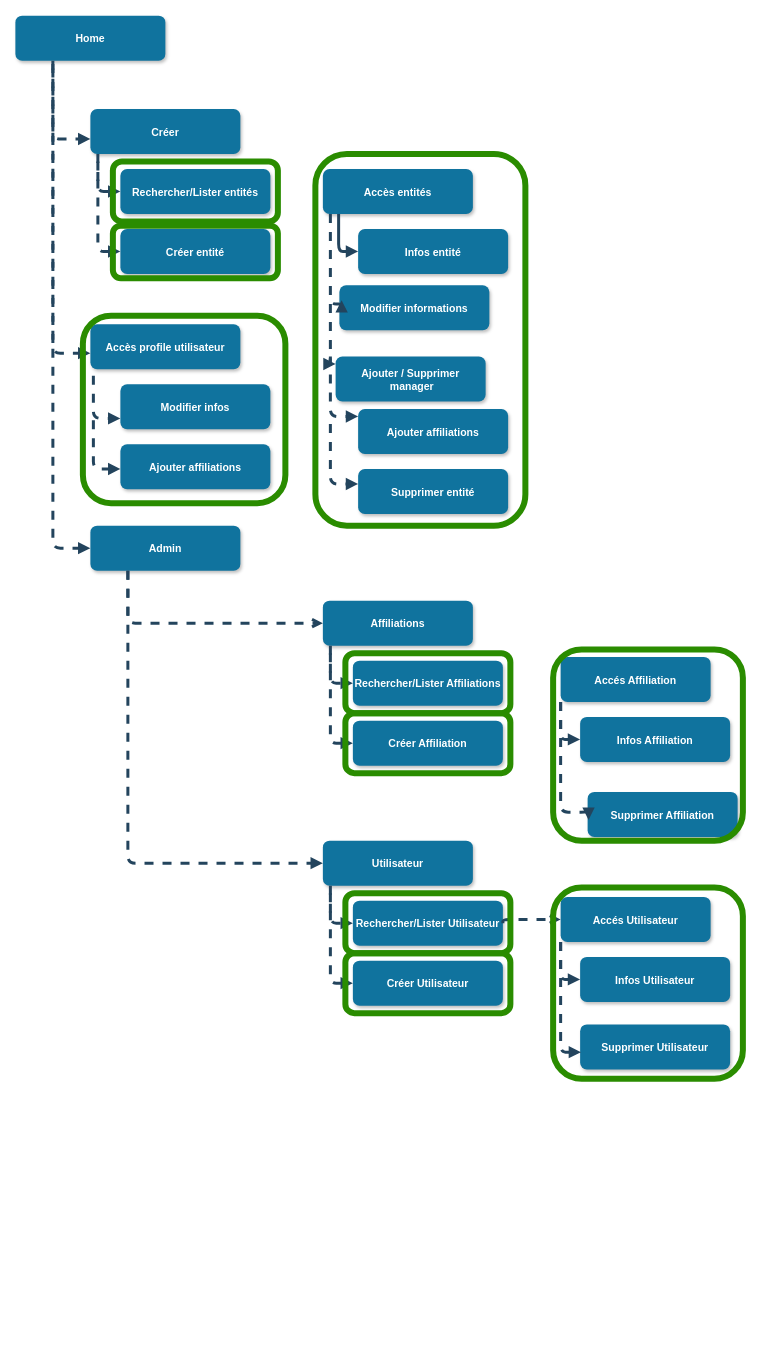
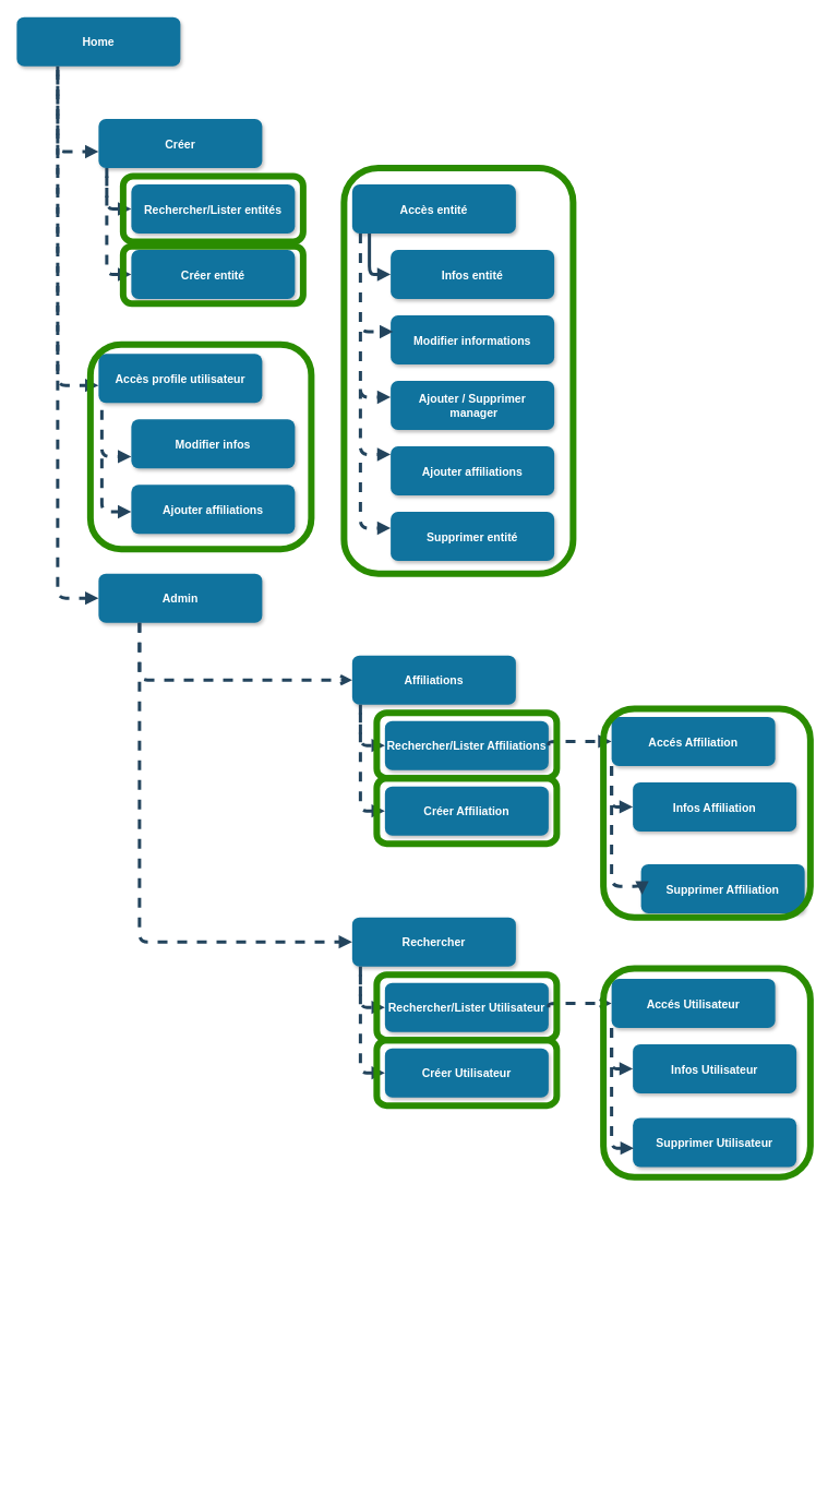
- <mxCell id="4" value="Accès entités" style="rounded=1;fillColor=#10739E;strokeColor=none;shadow=1;gradientColor=none;fontStyle=1;fontColor=#FFFFFF;fontSize=14;" parent="1" vertex="1"><mxGeometry x="430" y="224.5" width="200" height="60" as="geometry" /></mxCell>
+ <mxCell id="4" value="Accès entité" style="rounded=1;fillColor=#10739E;strokeColor=none;shadow=1;gradientColor=none;fontStyle=1;fontColor=#FFFFFF;fontSize=14;" parent="1" vertex="1"><mxGeometry x="430" y="224.5" width="200" height="60" as="geometry" /></mxCell>
- <mxCell id="6" value="Modifier informations" style="rounded=1;fillColor=#10739E;strokeColor=none;shadow=1;gradientColor=none;fontStyle=1;fontColor=#FFFFFF;fontSize=14;" parent="1" vertex="1"><mxGeometry x="452" y="379.5" width="200" height="60" as="geometry" /></mxCell>
+ <mxCell id="6" value="Modifier informations" style="rounded=1;fillColor=#10739E;strokeColor=none;shadow=1;gradientColor=none;fontStyle=1;fontColor=#FFFFFF;fontSize=14;" parent="1" vertex="1"><mxGeometry x="477" y="384.5" width="200" height="60" as="geometry" /></mxCell>
- <mxCell id="8" value="Ajouter / Supprimer&#10; manager" style="rounded=1;fillColor=#10739E;strokeColor=none;shadow=1;gradientColor=none;fontStyle=1;fontColor=#FFFFFF;fontSize=14;" parent="1" vertex="1"><mxGeometry x="447" y="474.5" width="200" height="60" as="geometry" /></mxCell>
+ <mxCell id="8" value="Ajouter / Supprimer&#10; manager" style="rounded=1;fillColor=#10739E;strokeColor=none;shadow=1;gradientColor=none;fontStyle=1;fontColor=#FFFFFF;fontSize=14;" parent="1" vertex="1"><mxGeometry x="477" y="464.5" width="200" height="60" as="geometry" /></mxCell>
+ <mxCell id="35" value="" style="edgeStyle=elbowEdgeStyle;elbow=vertical;strokeWidth=4;endArrow=block;endFill=1;fontStyle=1;dashed=1;strokeColor=#23445D;entryX=0;entryY=0.5;entryDx=0;entryDy=0;exitX=1;exitY=0.5;exitDx=0;exitDy=0;" parent="1" source="28" target="27" edge="1"><mxGeometry x="112" y="829" width="100" height="100" as="geometry"><mxPoint x="630" y="829.5" as="sourcePoint" /><mxPoint x="700" y="829.5" as="targetPoint" /><Array as="points"><mxPoint x="710" y="905" /><mxPoint x="360" y="1043.5" /><mxPoint x="400" y="983.5" /><mxPoint x="310" y="923.5" /><mxPoint x="310" y="983.5" /><mxPoint x="400" y="1263.5" /><mxPoint x="370" y="1353.5" /><mxPoint x="410" y="1273.5" /><mxPoint x="380" y="1193.5" /><mxPoint x="400" y="1103.5" /><mxPoint x="340" y="973.5" /><mxPoint x="310" y="933.5" /><mxPoint x="330" y="953.5" /></Array></mxGeometry></mxCell>
- <mxCell id="40" value="Utilisateur" style="rounded=1;fillColor=#10739E;strokeColor=none;shadow=1;gradientColor=none;fontStyle=1;fontColor=#FFFFFF;fontSize=14;" vertex="1" parent="1"><mxGeometry x="430" y="1120" width="200" height="60" as="geometry" /></mxCell>
+ <mxCell id="40" value="Rechercher" style="rounded=1;fillColor=#10739E;strokeColor=none;shadow=1;gradientColor=none;fontStyle=1;fontColor=#FFFFFF;fontSize=14;" vertex="1" parent="1"><mxGeometry x="430" y="1120" width="200" height="60" as="geometry" /></mxCell>
